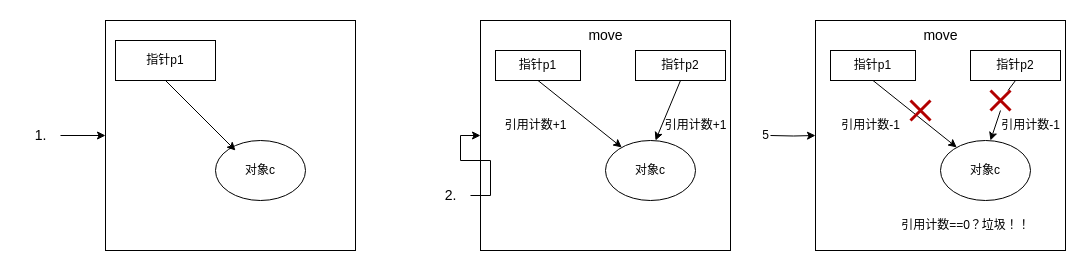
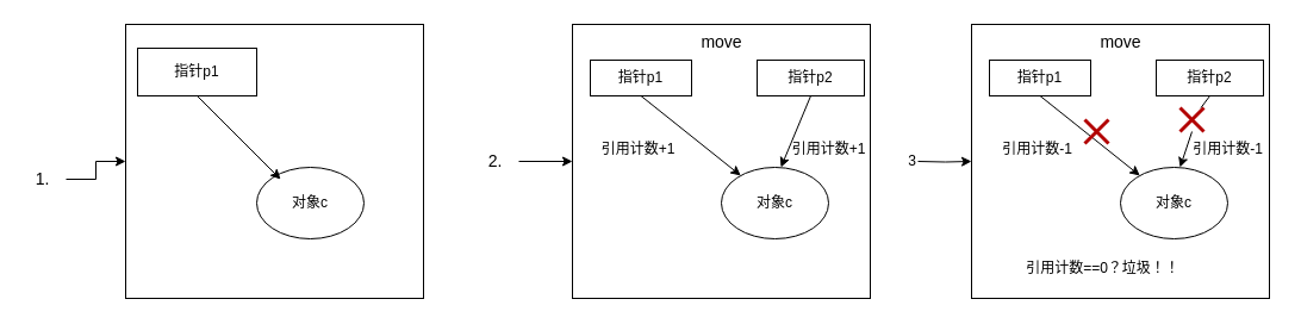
- <mxCell id="7" value="1." style="text;html=1;align=center;verticalAlign=middle;resizable=0;points=[];autosize=1;strokeColor=none;fillColor=none;fontSize=14;" vertex="1" parent="1"><mxGeometry x="20" y="120" width="40" height="30" as="geometry" /></mxCell>
+ <mxCell id="7" value="1." style="text;html=1;align=center;verticalAlign=middle;resizable=0;points=[];autosize=1;strokeColor=none;fillColor=none;fontSize=14;" vertex="1" parent="1"><mxGeometry x="15" y="135" width="40" height="30" as="geometry" /></mxCell>
- <mxCell id="31" value="5" style="text;html=1;align=center;verticalAlign=middle;resizable=0;points=[];autosize=1;strokeColor=none;fillColor=none;" vertex="1" parent="1"><mxGeometry x="750" y="120" width="30" height="30" as="geometry" /></mxCell>
+ <mxCell id="31" value="3" style="text;html=1;align=center;verticalAlign=middle;resizable=0;points=[];autosize=1;strokeColor=none;fillColor=none;" vertex="1" parent="1"><mxGeometry x="750" y="120" width="30" height="30" as="geometry" /></mxCell>
- <mxCell id="13" value="2." style="text;html=1;align=center;verticalAlign=middle;resizable=0;points=[];autosize=1;strokeColor=none;fillColor=none;fontSize=14;" vertex="1" parent="1"><mxGeometry x="430" y="180" width="40" height="30" as="geometry" /></mxCell>
+ <mxCell id="13" value="2." style="text;html=1;align=center;verticalAlign=middle;resizable=0;points=[];autosize=1;strokeColor=none;fillColor=none;fontSize=14;" vertex="1" parent="1"><mxGeometry x="395" y="120" width="40" height="30" as="geometry" /></mxCell>
- <mxCell id="35" value="引用计数==0？垃圾！！" style="text;html=1;align=center;verticalAlign=middle;resizable=0;points=[];autosize=1;strokeColor=none;fillColor=none;" vertex="1" parent="1"><mxGeometry x="890" y="210" width="150" height="30" as="geometry" /></mxCell>
+ <mxCell id="35" value="引用计数==0？垃圾！！" style="text;html=1;align=center;verticalAlign=middle;resizable=0;points=[];autosize=1;strokeColor=none;fillColor=none;" vertex="1" parent="1"><mxGeometry x="850" y="210" width="150" height="30" as="geometry" /></mxCell>
